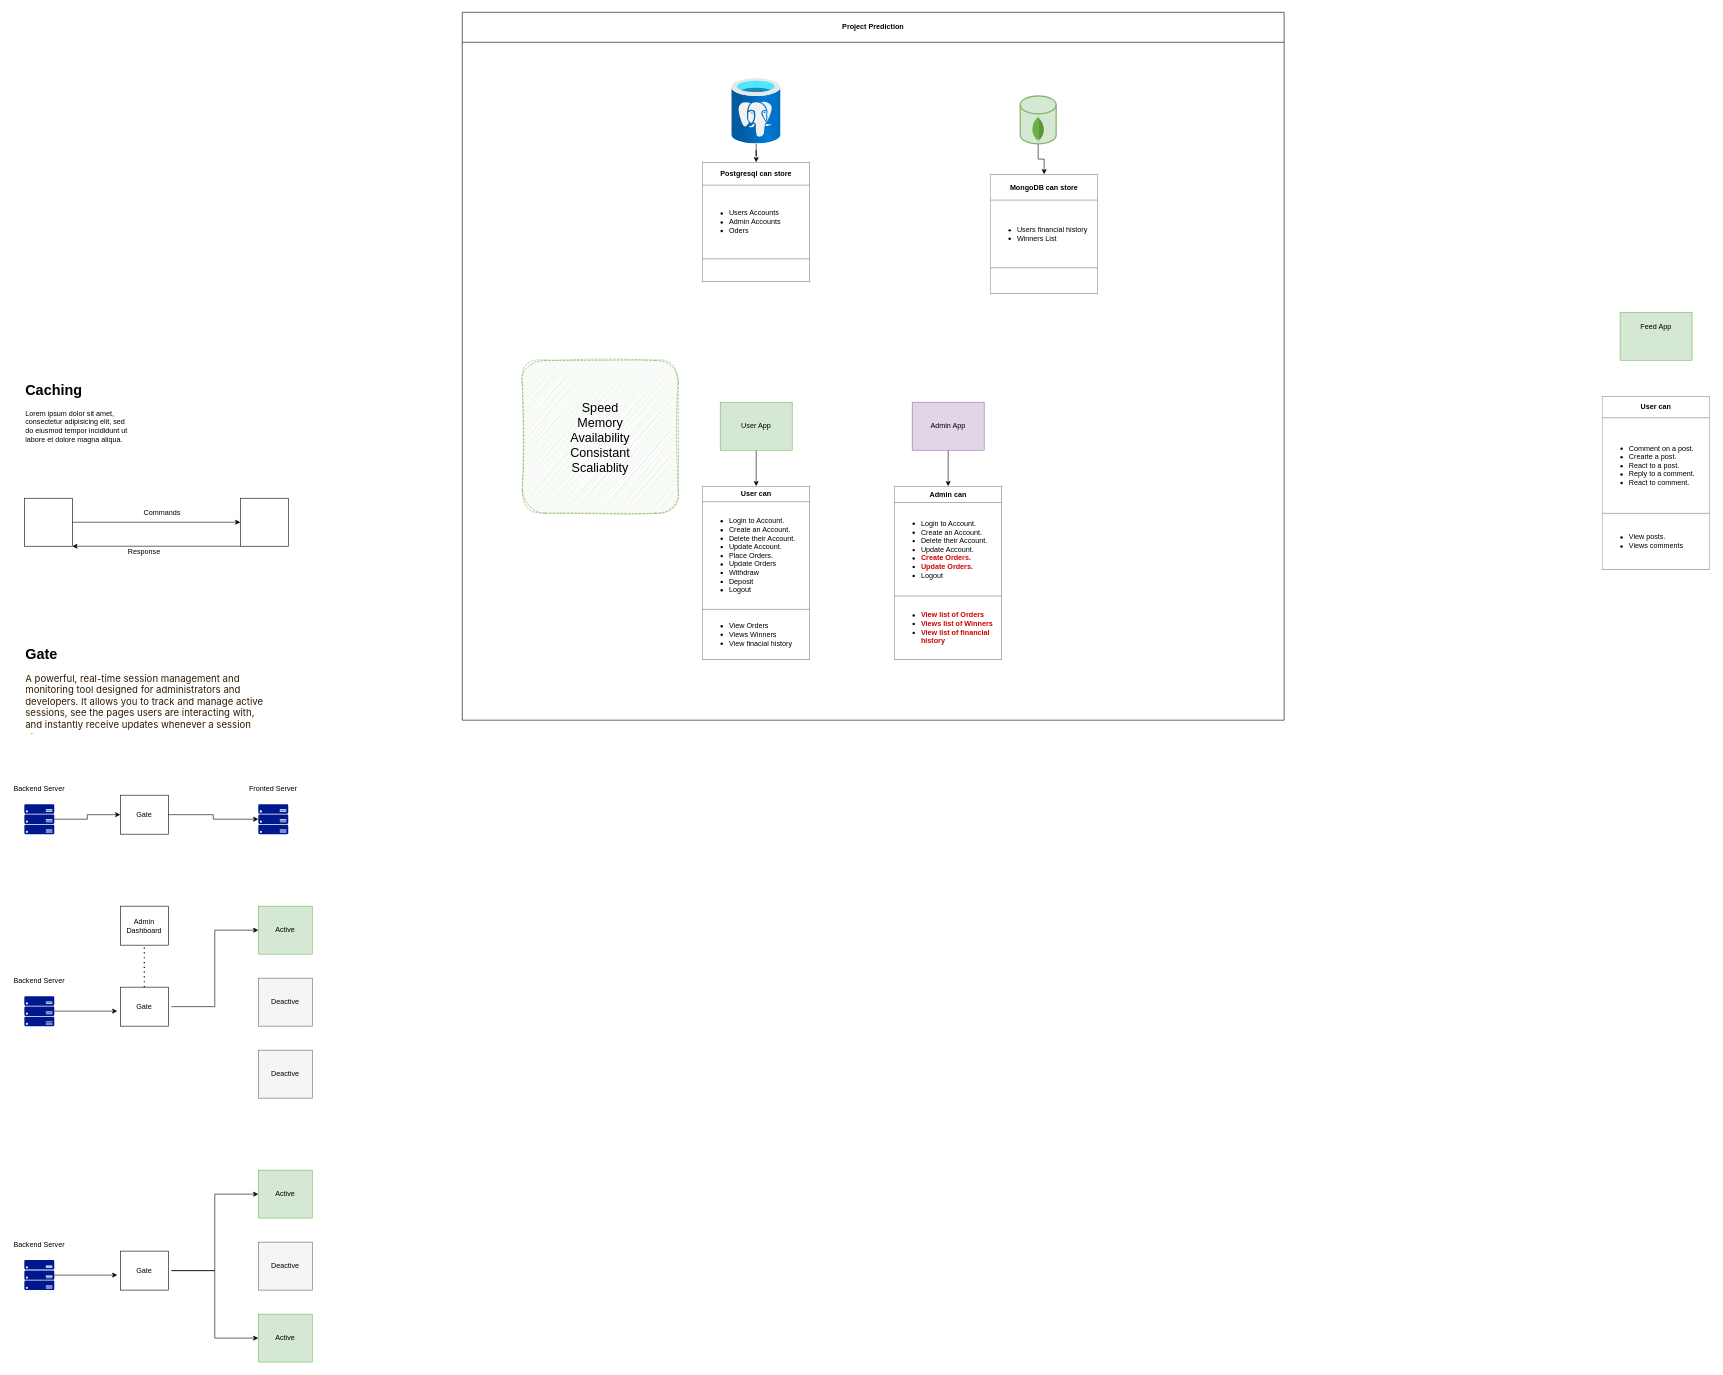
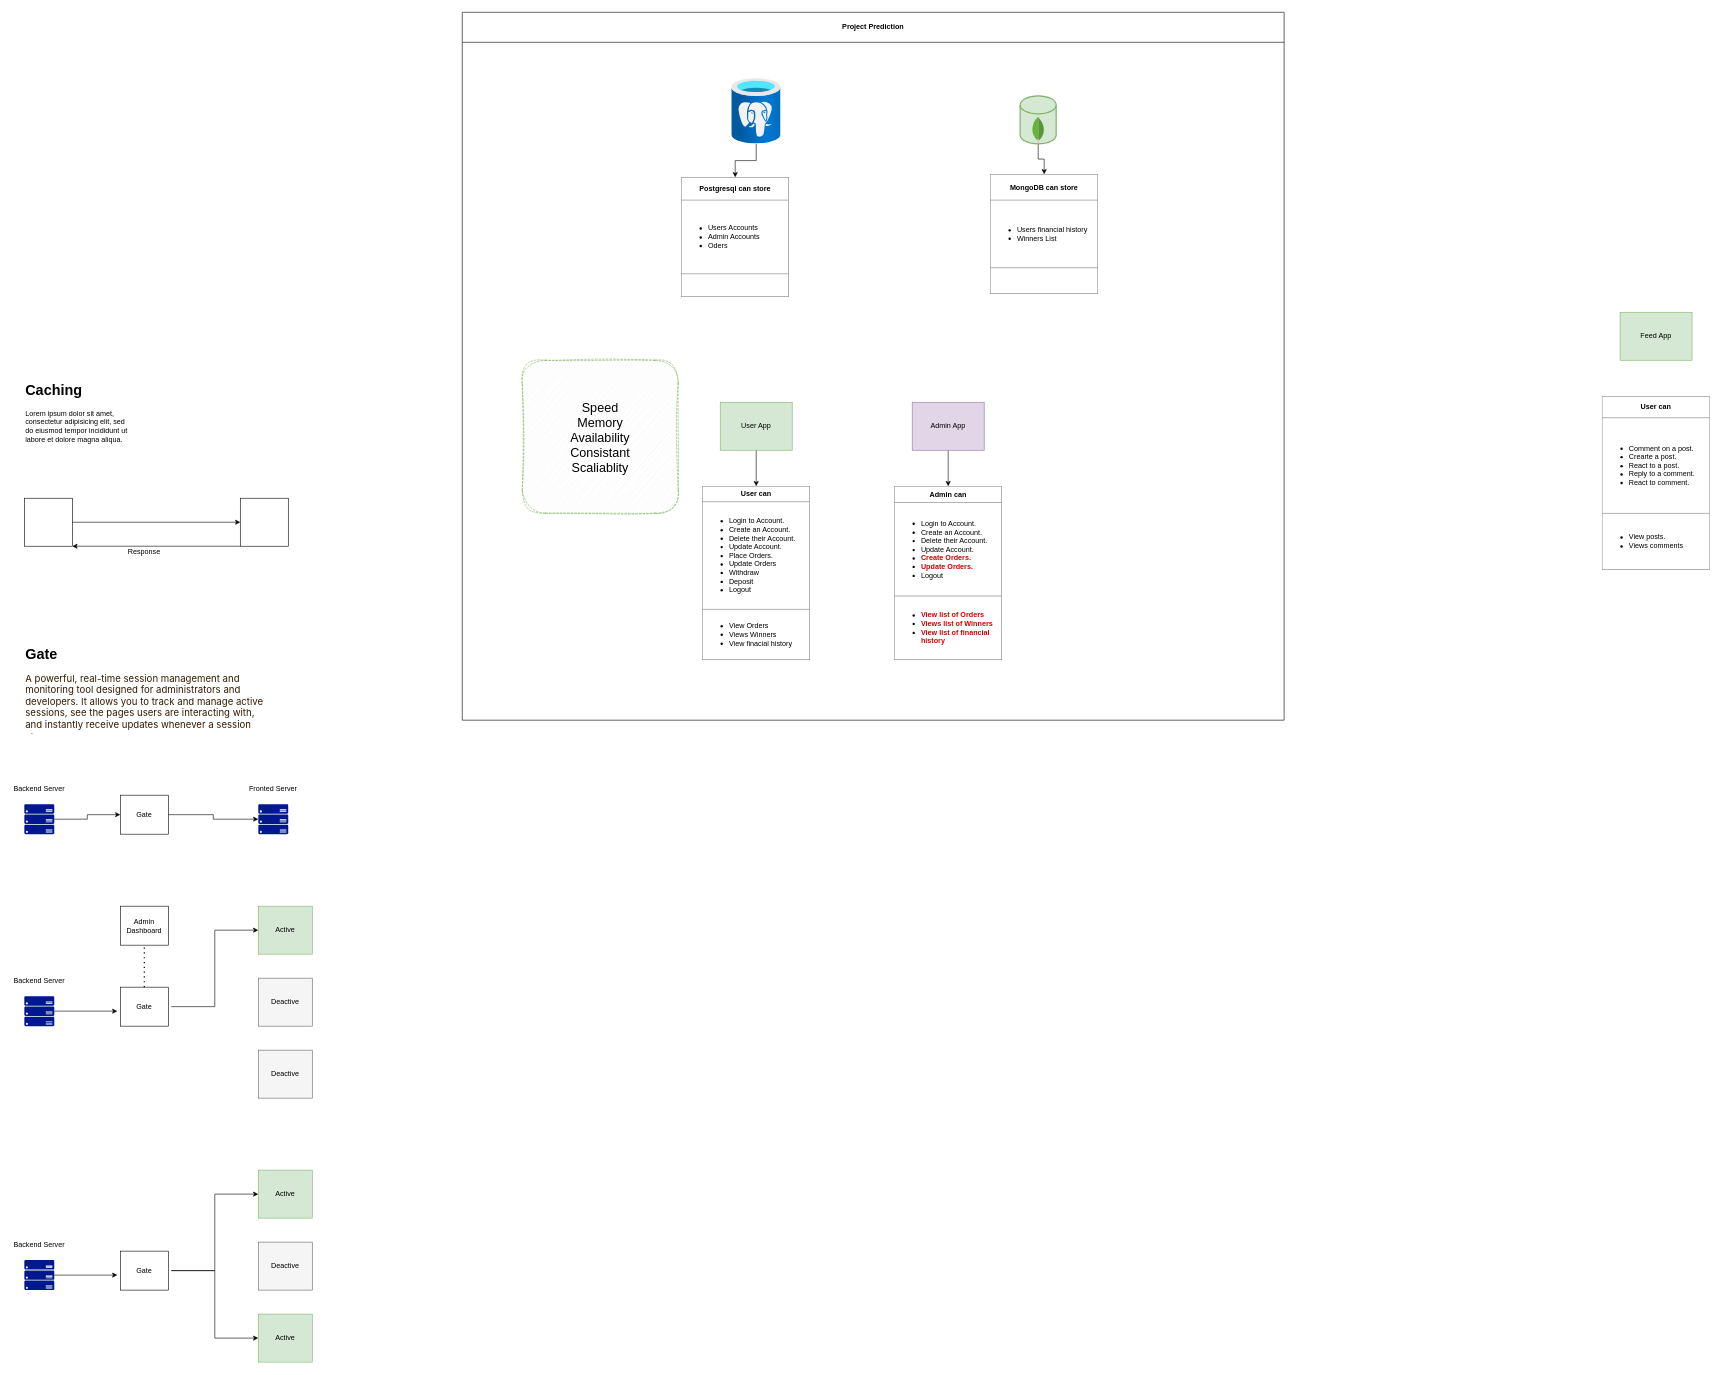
- <mxCell id="62" value="&lt;table border=&quot;1&quot; width=&quot;100%&quot; height=&quot;100%&quot; cellpadding=&quot;4&quot; style=&quot;width:100%;height:100%;border-collapse:collapse;&quot;&gt;&lt;tbody&gt;&lt;tr&gt;&lt;th&gt;&lt;b&gt;Postgresql can store&lt;/b&gt;&lt;/th&gt;&lt;/tr&gt;&lt;tr&gt;&lt;td&gt;&lt;div style=&quot;text-align: left;&quot;&gt;&lt;ul&gt;&lt;li&gt;Users Accounts&lt;/li&gt;&lt;li&gt;Admin Accounts&lt;/li&gt;&lt;li&gt;Oders&lt;/li&gt;&lt;/ul&gt;&lt;/div&gt;&lt;/td&gt;&lt;/tr&gt;&lt;tr&gt;&lt;td&gt;&lt;div style=&quot;text-align: left;&quot;&gt;&lt;div&gt;&lt;br&gt;&lt;/div&gt;&lt;/div&gt;&lt;/td&gt;&lt;/tr&gt;&lt;/tbody&gt;&lt;/table&gt;" style="text;html=1;whiteSpace=wrap;strokeColor=none;fillColor=none;overflow=fill;align=center;" parent="1" vertex="1"><mxGeometry x="1170" y="270" width="180" height="200" as="geometry" /></mxCell>
+ <mxCell id="62" value="&lt;table border=&quot;1&quot; width=&quot;100%&quot; height=&quot;100%&quot; cellpadding=&quot;4&quot; style=&quot;width:100%;height:100%;border-collapse:collapse;&quot;&gt;&lt;tbody&gt;&lt;tr&gt;&lt;th&gt;&lt;b&gt;Postgresql can store&lt;/b&gt;&lt;/th&gt;&lt;/tr&gt;&lt;tr&gt;&lt;td&gt;&lt;div style=&quot;text-align: left;&quot;&gt;&lt;ul&gt;&lt;li&gt;Users Accounts&lt;/li&gt;&lt;li&gt;Admin Accounts&lt;/li&gt;&lt;li&gt;Oders&lt;/li&gt;&lt;/ul&gt;&lt;/div&gt;&lt;/td&gt;&lt;/tr&gt;&lt;tr&gt;&lt;td&gt;&lt;div style=&quot;text-align: left;&quot;&gt;&lt;div&gt;&lt;br&gt;&lt;/div&gt;&lt;/div&gt;&lt;/td&gt;&lt;/tr&gt;&lt;/tbody&gt;&lt;/table&gt;" style="text;html=1;whiteSpace=wrap;strokeColor=none;fillColor=none;overflow=fill;align=center;" parent="1" vertex="1"><mxGeometry x="1135" y="295" width="180" height="200" as="geometry" /></mxCell>
- <mxCell id="65" value="Feed App" style="text;html=1;align=center;verticalAlign=middle;whiteSpace=wrap;rounded=0;" vertex="1" parent="1"><mxGeometry x="2715" y="530" width="90" height="30" as="geometry" /></mxCell>
+ <mxCell id="65" value="Feed App" style="text;html=1;align=center;verticalAlign=middle;whiteSpace=wrap;rounded=0;" vertex="1" parent="1"><mxGeometry x="2715" y="545" width="90" height="30" as="geometry" /></mxCell>
- <mxCell id="55" value="Speed&lt;div&gt;Memory&lt;/div&gt;&lt;div&gt;Availability&lt;/div&gt;&lt;div&gt;Consistant&lt;/div&gt;&lt;div&gt;Scaliablity&lt;/div&gt;" style="rounded=1;whiteSpace=wrap;html=1;dashed=1;fillColor=#d5e8d4;strokeColor=#82b366;fontStyle=0;labelBorderColor=none;labelBackgroundColor=none;sketch=1;curveFitting=1;jiggle=2;glass=0;fontSize=21;" parent="1" vertex="1"><mxGeometry x="870" y="600" width="260" height="255" as="geometry" /></mxCell>
+ <mxCell id="55" value="Speed&lt;div&gt;Memory&lt;/div&gt;&lt;div&gt;Availability&lt;/div&gt;&lt;div&gt;Consistant&lt;/div&gt;&lt;div&gt;Scaliablity&lt;/div&gt;" style="rounded=1;whiteSpace=wrap;html=1;dashed=1;fillColor=#f5f5f5;strokeColor=#82b366;fontStyle=0;labelBorderColor=none;labelBackgroundColor=none;sketch=1;curveFitting=1;jiggle=2;glass=0;fontSize=21;" parent="1" vertex="1"><mxGeometry x="870" y="600" width="260" height="255" as="geometry" /></mxCell>
- <mxCell id="8" value="Commands" style="text;html=1;align=center;verticalAlign=middle;whiteSpace=wrap;rounded=0;" parent="1" vertex="1"><mxGeometry x="240" y="840" width="60" height="30" as="geometry" /></mxCell>
